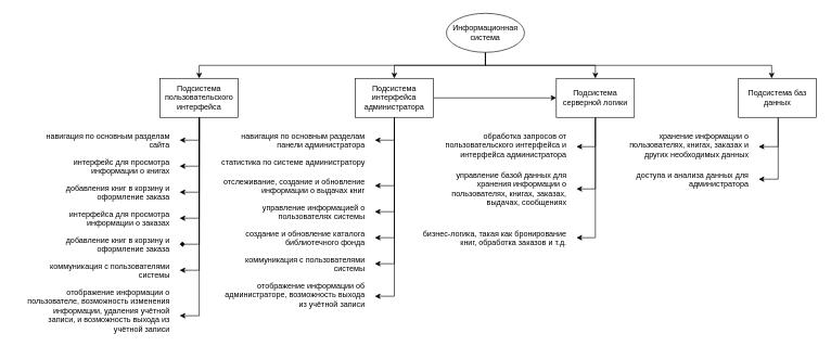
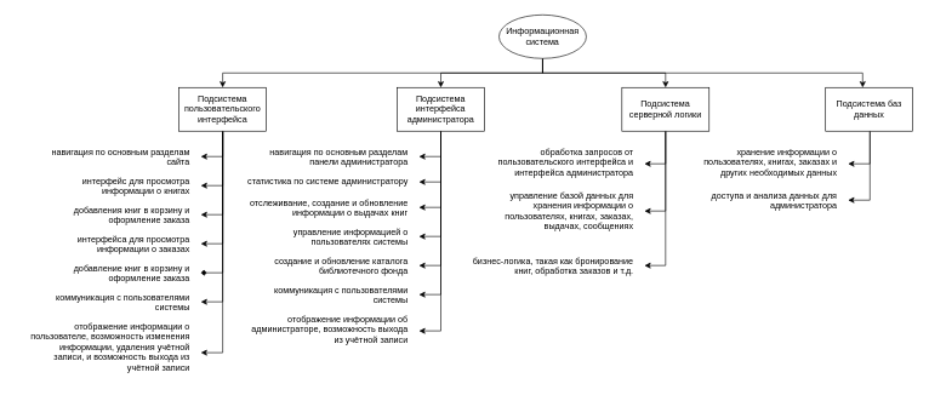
- <mxCell id="16" style="edgeStyle=orthogonalEdgeStyle;rounded=0;orthogonalLoop=1;jettySize=auto;html=1;" parent="1" source="22" target="26" edge="1"><mxGeometry relative="1" as="geometry" /></mxCell>
+ <mxCell id="16" style="edgeStyle=orthogonalEdgeStyle;rounded=0;orthogonalLoop=1;jettySize=auto;html=1;entryX=1;entryY=0.5;entryDx=0;entryDy=0;" parent="1" source="22" target="38" edge="1"><mxGeometry relative="1" as="geometry" /></mxCell>
